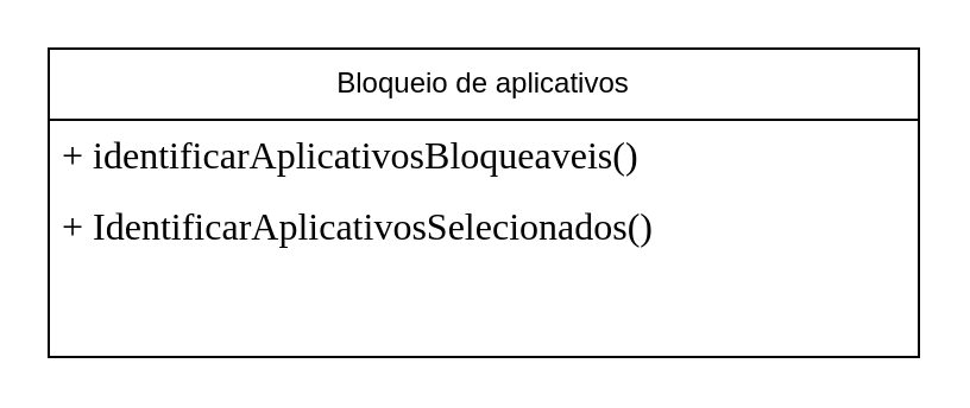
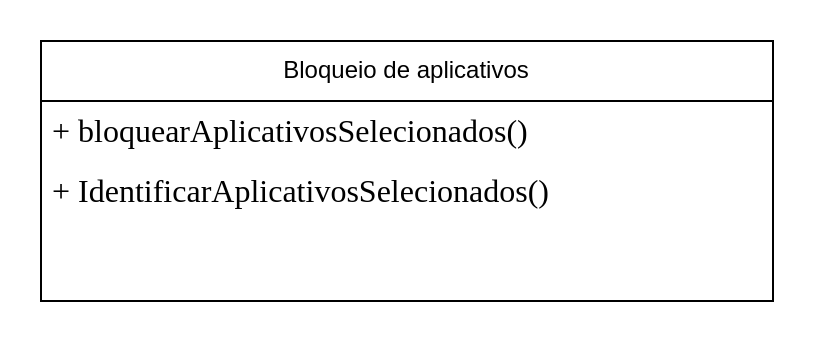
- <mxCell id="3" value="&lt;span style=&quot;font-size:12.0pt;font-family:&amp;quot;Times New Roman&amp;quot;,serif;&lt;br/&gt;mso-fareast-font-family:&amp;quot;Times New Roman&amp;quot;;mso-ansi-language:PT-BR;mso-fareast-language:&lt;br/&gt;AR-SA;mso-bidi-language:AR-SA&quot;&gt;+ identificarAplicativosBloqueaveis()&lt;/span&gt;" style="text;strokeColor=none;fillColor=none;align=left;verticalAlign=middle;spacingLeft=4;spacingRight=4;overflow=hidden;points=[[0,0.5],[1,0.5]];portConstraint=eastwest;rotatable=0;whiteSpace=wrap;html=1;" vertex="1" parent="2"><mxGeometry y="30" width="366" height="30" as="geometry" /></mxCell>
+ <mxCell id="3" value="&lt;span style=&quot;font-size:12.0pt;font-family:&amp;quot;Times New Roman&amp;quot;,serif;&lt;br/&gt;mso-fareast-font-family:&amp;quot;Times New Roman&amp;quot;;mso-ansi-language:PT-BR;mso-fareast-language:&lt;br/&gt;AR-SA;mso-bidi-language:AR-SA&quot;&gt;+ bloquearAplicativosSelecionados()&lt;/span&gt;" style="text;strokeColor=none;fillColor=none;align=left;verticalAlign=middle;spacingLeft=4;spacingRight=4;overflow=hidden;points=[[0,0.5],[1,0.5]];portConstraint=eastwest;rotatable=0;whiteSpace=wrap;html=1;" vertex="1" parent="2"><mxGeometry y="30" width="366" height="30" as="geometry" /></mxCell>
